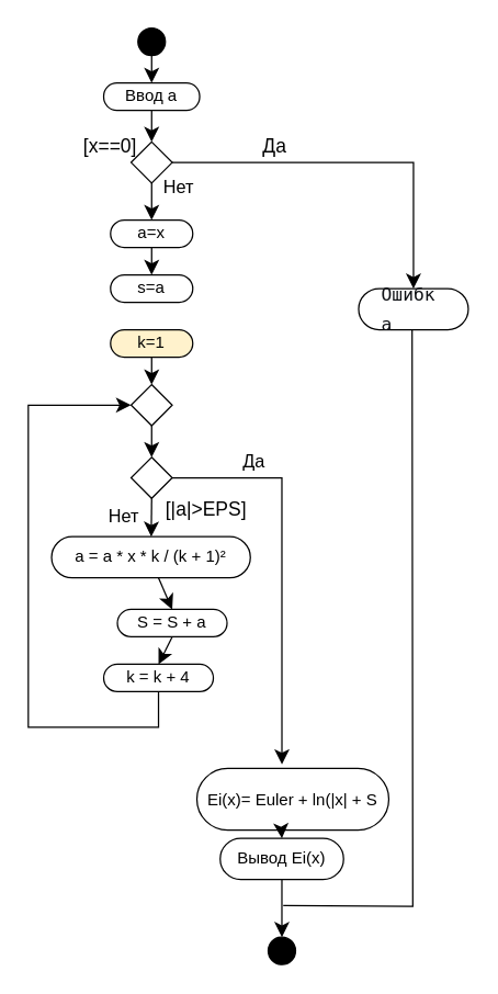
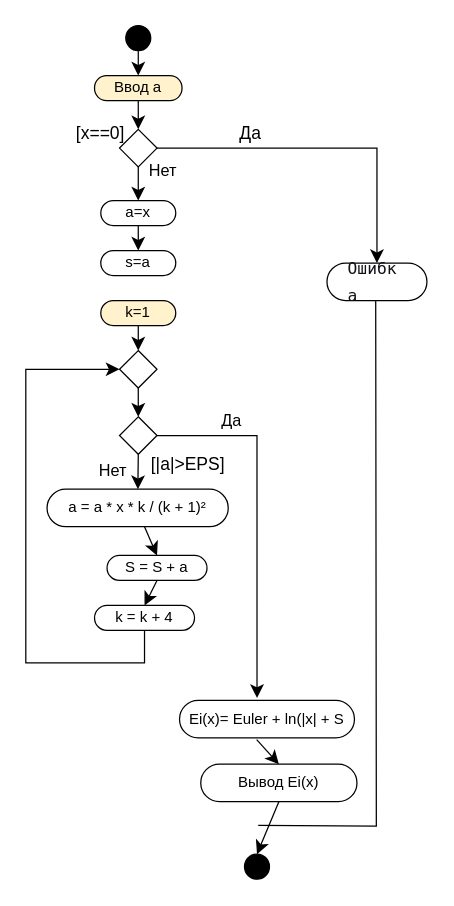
- <mxCell id="3" value="Ввод а" style="rounded=1;whiteSpace=wrap;html=1;arcSize=48;" vertex="1" parent="1"><mxGeometry x="75" y="60" width="70" height="20" as="geometry" /></mxCell>
+ <mxCell id="3" value="Ввод а" style="rounded=1;whiteSpace=wrap;html=1;arcSize=48;fillColor=#fff2cc;" vertex="1" parent="1"><mxGeometry x="75" y="60" width="70" height="20" as="geometry" /></mxCell>
- <mxCell id="14" value="Ei(x)= Euler + ln(|x| + S" style="rounded=1;whiteSpace=wrap;html=1;arcSize=50;" vertex="1" parent="1"><mxGeometry x="143" y="560" width="140" height="45" as="geometry" /></mxCell>
+ <mxCell id="14" value="Ei(x)= Euler + ln(|x| + S" style="rounded=1;whiteSpace=wrap;html=1;arcSize=50;" vertex="1" parent="1"><mxGeometry x="143" y="560" width="140" height="30" as="geometry" /></mxCell>
- <mxCell id="15" value="Вывод Ei(x)" style="rounded=1;whiteSpace=wrap;html=1;arcSize=50;" vertex="1" parent="1"><mxGeometry x="160" y="611" width="90" height="30" as="geometry" /></mxCell>
+ <mxCell id="15" value="Вывод Ei(x)" style="rounded=1;whiteSpace=wrap;html=1;arcSize=50;" vertex="1" parent="1"><mxGeometry x="160" y="611" width="125" height="30" as="geometry" /></mxCell>
